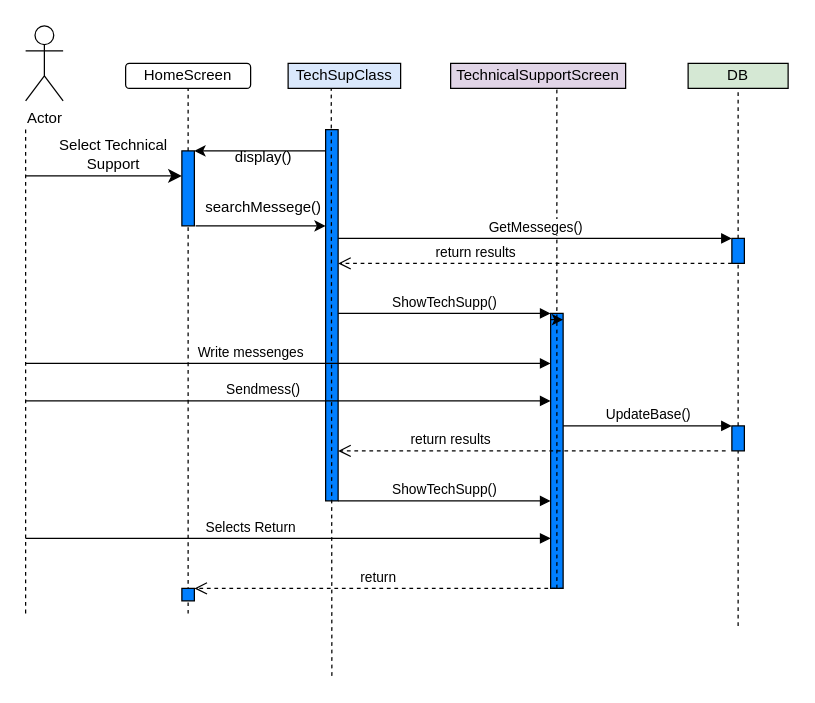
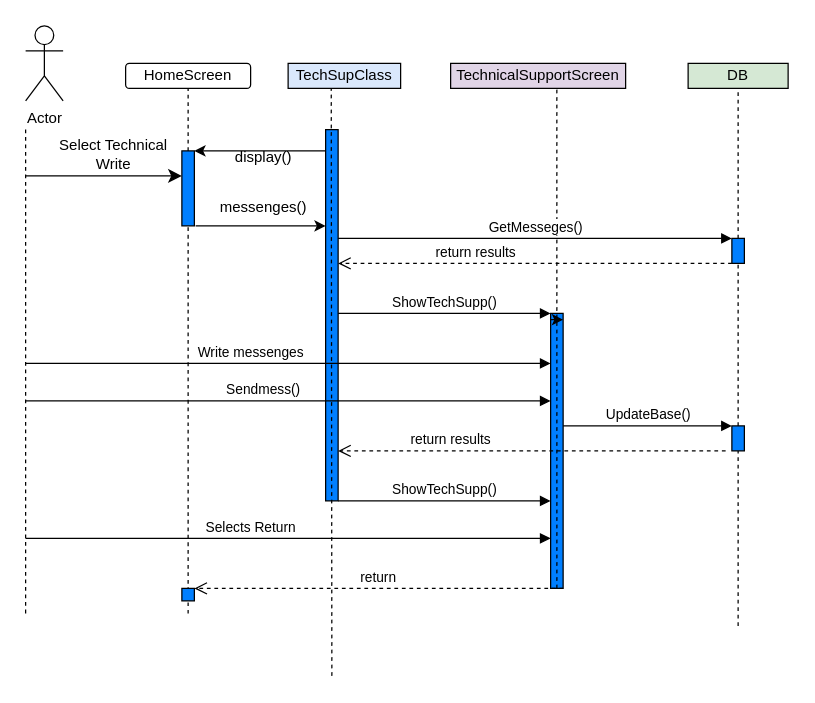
- <mxCell id="15" value="Select Technical&lt;div&gt;Support&lt;/div&gt;" style="text;html=1;align=center;verticalAlign=middle;resizable=0;points=[];autosize=1;strokeColor=none;fillColor=none;" parent="1" vertex="1"><mxGeometry x="35" y="103" width="110" height="40" as="geometry" /></mxCell>
+ <mxCell id="15" value="Select Technical&lt;div&gt;Write&lt;/div&gt;" style="text;html=1;align=center;verticalAlign=middle;resizable=0;points=[];autosize=1;strokeColor=none;fillColor=none;" parent="1" vertex="1"><mxGeometry x="35" y="103" width="110" height="40" as="geometry" /></mxCell>
- <mxCell id="20" value="searchMessege()" style="text;html=1;align=center;verticalAlign=middle;resizable=0;points=[];autosize=1;strokeColor=none;fillColor=none;" parent="1" vertex="1"><mxGeometry x="150" y="150" width="120" height="30" as="geometry" /></mxCell>
+ <mxCell id="20" value="messenges()" style="text;html=1;align=center;verticalAlign=middle;resizable=0;points=[];autosize=1;strokeColor=none;fillColor=none;" parent="1" vertex="1"><mxGeometry x="150" y="150" width="120" height="30" as="geometry" /></mxCell>
